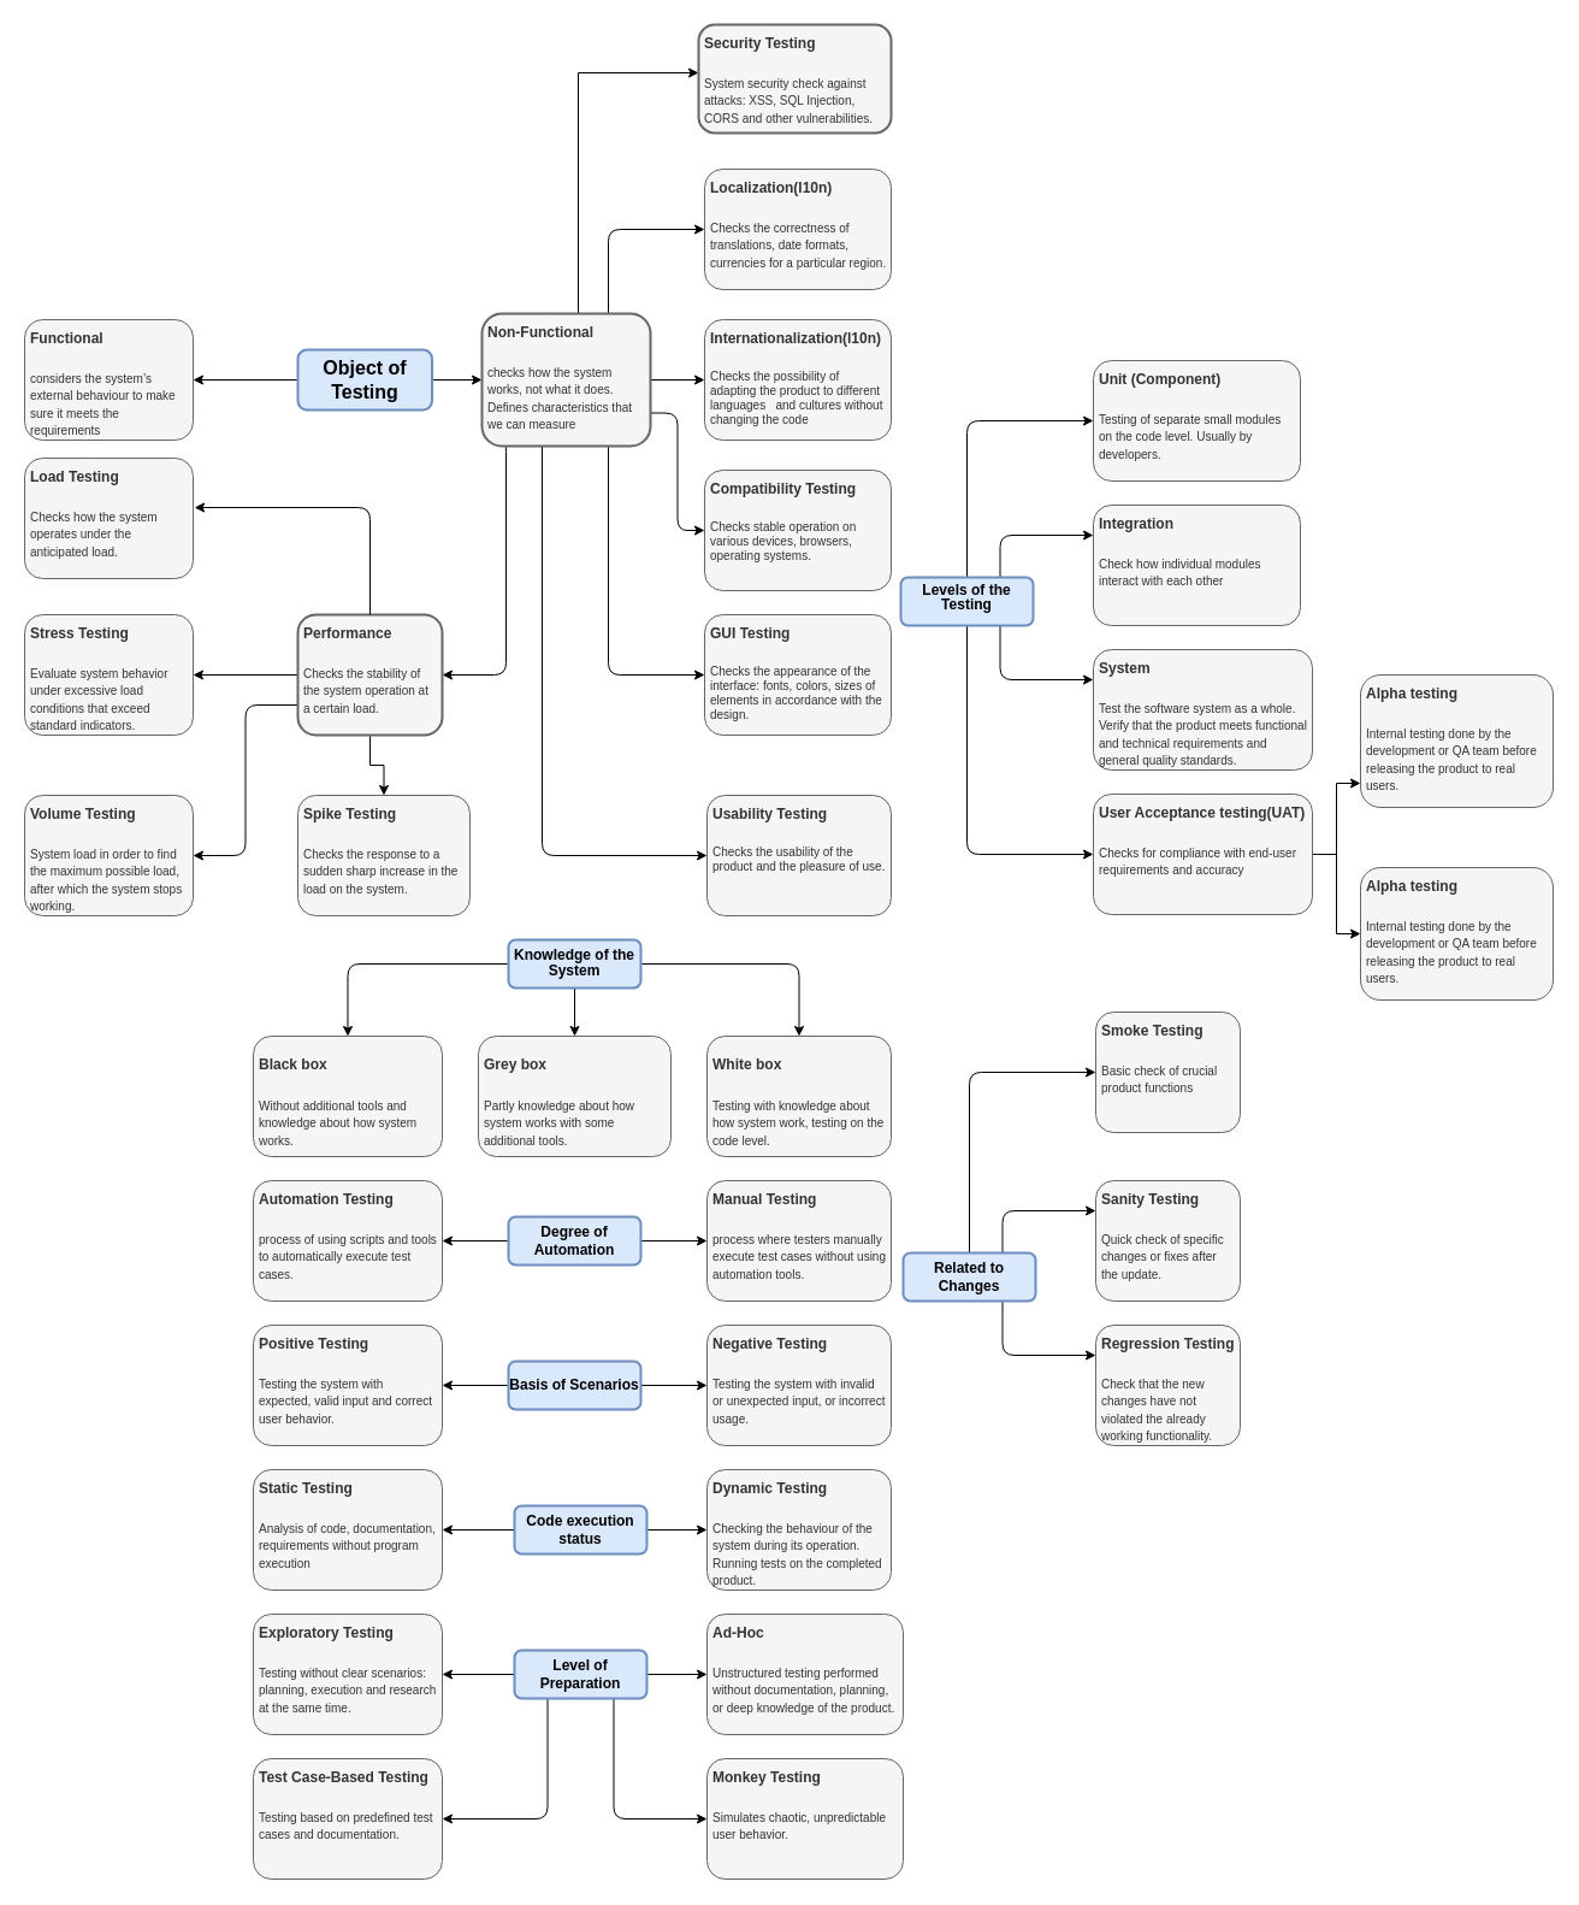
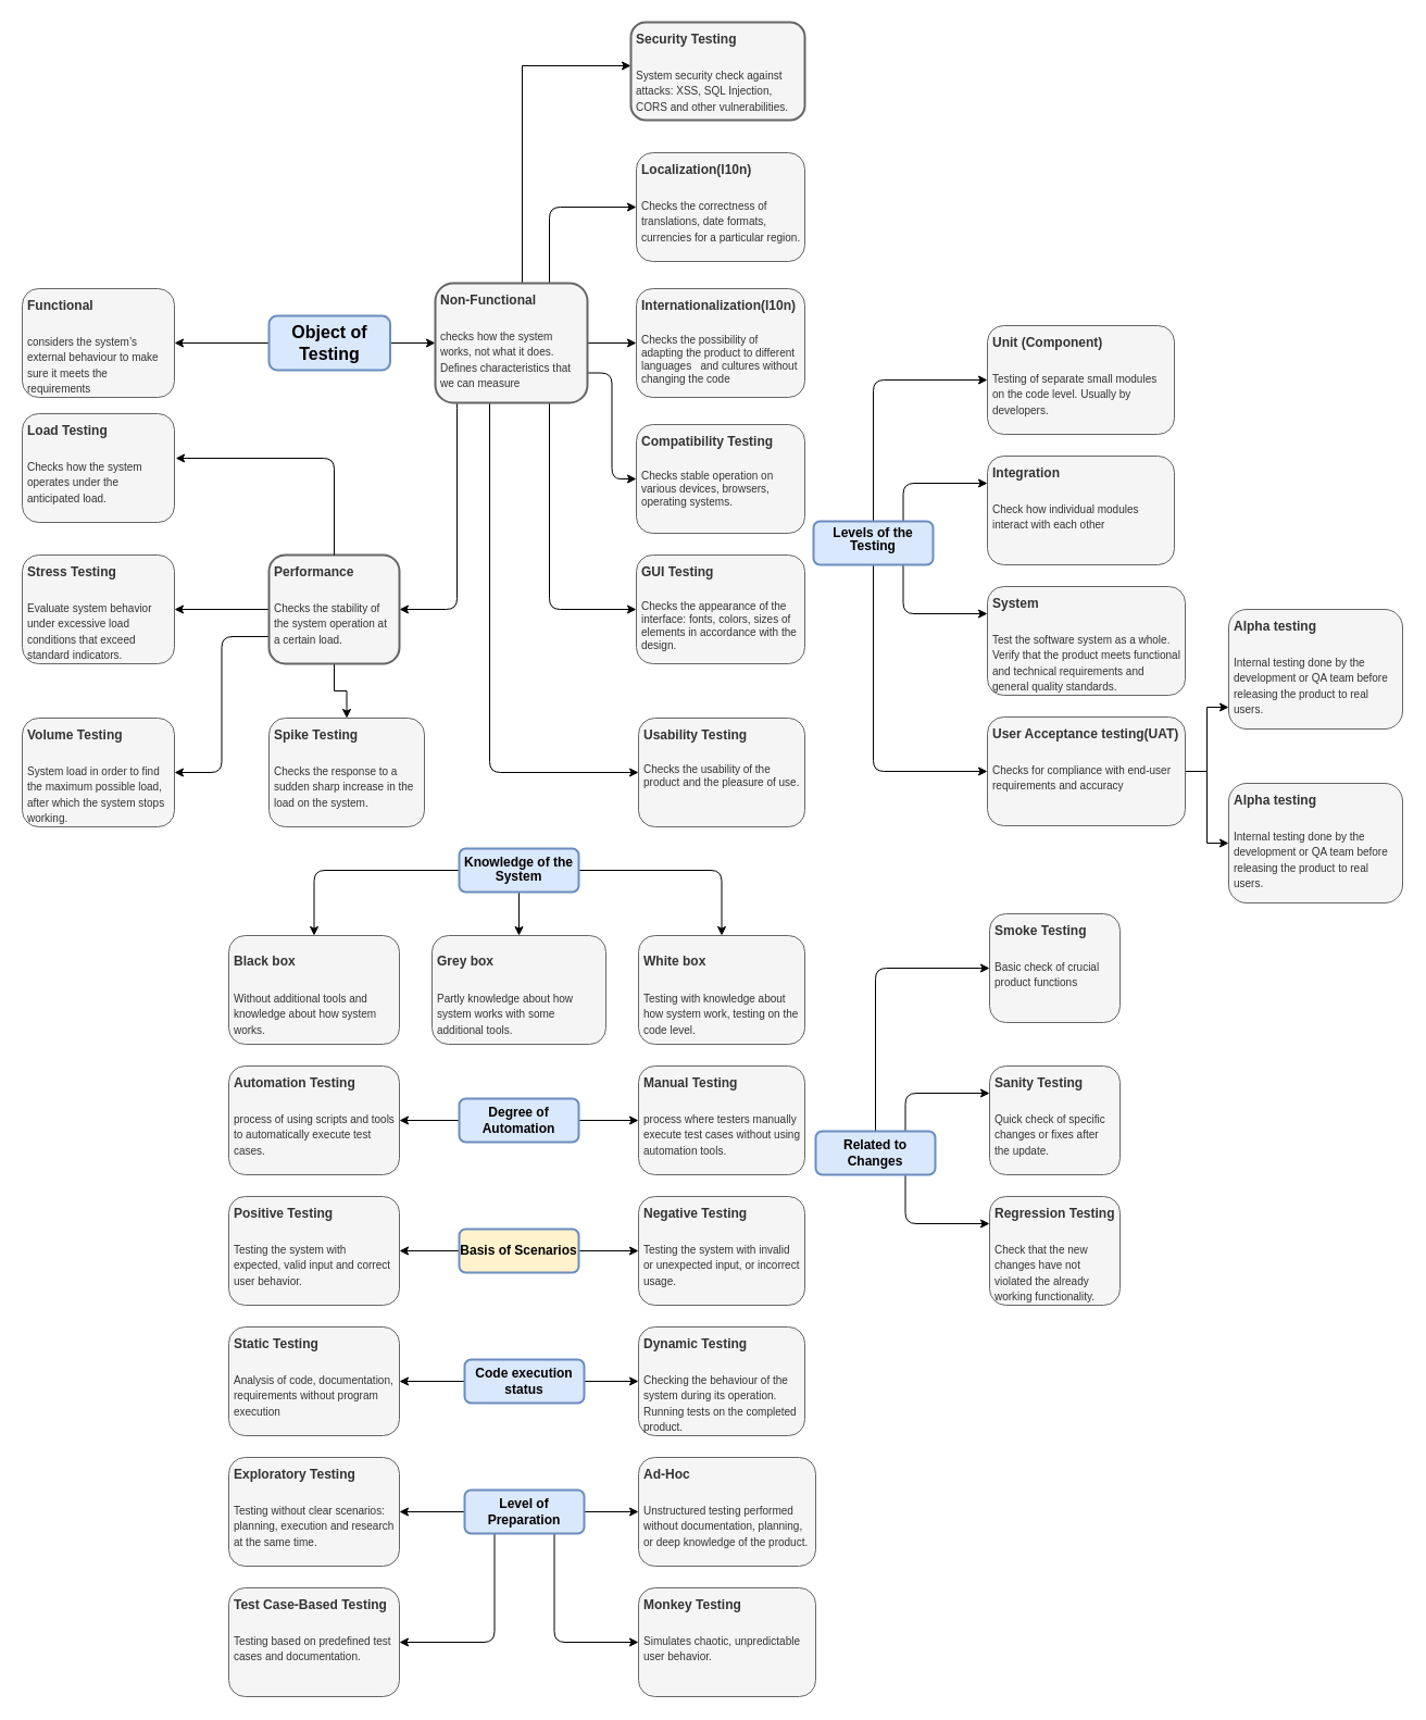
- <mxCell id="45" value="&lt;span id=&quot;docs-internal-guid-3ccb9f6a-7fff-7f46-d8be-888557d7b7c7&quot;&gt;&lt;div style=&quot;border-color: var(--border-color);&quot;&gt;&lt;div style=&quot;border-color: var(--border-color);&quot;&gt;&lt;div style=&quot;border-color: var(--border-color);&quot;&gt;Basis of Scenarios&lt;/div&gt;&lt;/div&gt;&lt;/div&gt;&lt;/span&gt;" style="rounded=1;whiteSpace=wrap;html=1;fillColor=#dae8fc;strokeColor=#6c8ebf;fontStyle=1;strokeWidth=2;" vertex="1" parent="1"><mxGeometry x="422" y="1130" width="110" height="40" as="geometry" /></mxCell>
+ <mxCell id="45" value="&lt;span id=&quot;docs-internal-guid-3ccb9f6a-7fff-7f46-d8be-888557d7b7c7&quot;&gt;&lt;div style=&quot;border-color: var(--border-color);&quot;&gt;&lt;div style=&quot;border-color: var(--border-color);&quot;&gt;&lt;div style=&quot;border-color: var(--border-color);&quot;&gt;Basis of Scenarios&lt;/div&gt;&lt;/div&gt;&lt;/div&gt;&lt;/span&gt;" style="rounded=1;whiteSpace=wrap;html=1;fillColor=#fff2cc;strokeColor=#6c8ebf;fontStyle=1;strokeWidth=2;" vertex="1" parent="1"><mxGeometry x="422" y="1130" width="110" height="40" as="geometry" /></mxCell>
